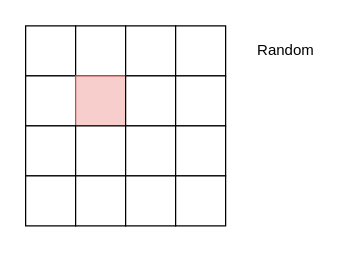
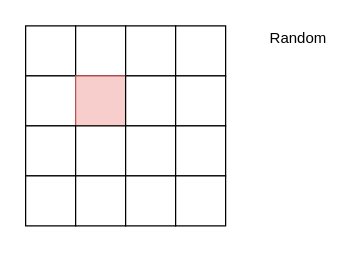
- <mxCell id="18" value="Random&amp;nbsp;" style="text;html=1;strokeColor=none;fillColor=none;align=center;verticalAlign=middle;whiteSpace=wrap;rounded=0;" vertex="1" parent="1"><mxGeometry x="210" y="30" width="40" height="20" as="geometry" /></mxCell>
+ <mxCell id="18" value="Random&amp;nbsp;" style="text;html=1;strokeColor=none;fillColor=none;align=center;verticalAlign=middle;whiteSpace=wrap;rounded=0;" vertex="1" parent="1"><mxGeometry x="220" y="20" width="40" height="20" as="geometry" /></mxCell>
